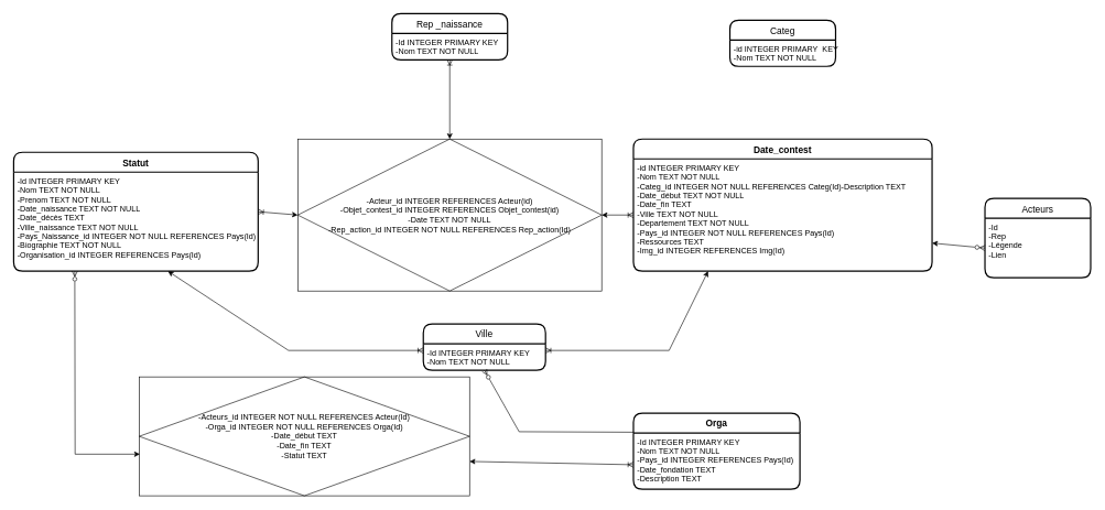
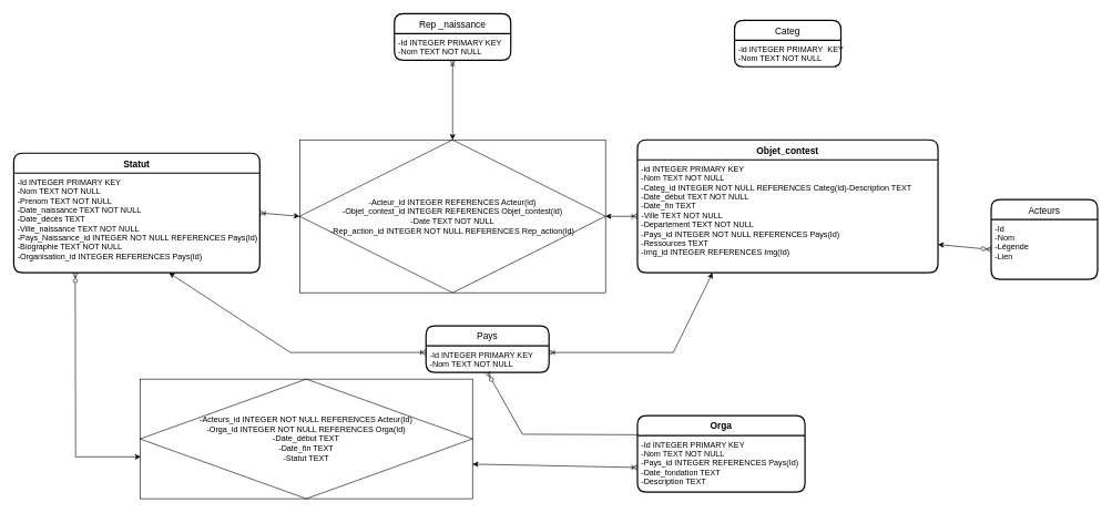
- <mxCell id="6" value="Date_contest" style="swimlane;childLayout=stackLayout;horizontal=1;startSize=30;horizontalStack=0;rounded=1;fontSize=14;fontStyle=1;strokeWidth=2;resizeParent=0;resizeLast=1;shadow=0;dashed=0;align=center;" parent="1" vertex="1"><mxGeometry x="958" y="210" width="452" height="200" as="geometry" /></mxCell>
+ <mxCell id="6" value="Objet_contest" style="swimlane;childLayout=stackLayout;horizontal=1;startSize=30;horizontalStack=0;rounded=1;fontSize=14;fontStyle=1;strokeWidth=2;resizeParent=0;resizeLast=1;shadow=0;dashed=0;align=center;" parent="1" vertex="1"><mxGeometry x="958" y="210" width="452" height="200" as="geometry" /></mxCell>
- <mxCell id="24" value="-Id&#10;-Rep&#10;-Légende&#10;-Lien&#10;" style="align=left;strokeColor=none;fillColor=none;spacingLeft=4;fontSize=12;verticalAlign=top;resizable=0;rotatable=0;part=1;" parent="23" vertex="1"><mxGeometry y="30" width="160" height="90" as="geometry" /></mxCell>
+ <mxCell id="24" value="-Id&#10;-Nom&#10;-Légende&#10;-Lien&#10;" style="align=left;strokeColor=none;fillColor=none;spacingLeft=4;fontSize=12;verticalAlign=top;resizable=0;rotatable=0;part=1;" parent="23" vertex="1"><mxGeometry y="30" width="160" height="90" as="geometry" /></mxCell>
- <mxCell id="16" value="Ville" style="swimlane;childLayout=stackLayout;horizontal=1;startSize=30;horizontalStack=0;rounded=1;fontSize=14;fontStyle=0;strokeWidth=2;resizeParent=0;resizeLast=1;shadow=0;dashed=0;align=center;" parent="1" vertex="1"><mxGeometry x="640" y="490" width="185" height="70" as="geometry" /></mxCell>
+ <mxCell id="16" value="Pays" style="swimlane;childLayout=stackLayout;horizontal=1;startSize=30;horizontalStack=0;rounded=1;fontSize=14;fontStyle=0;strokeWidth=2;resizeParent=0;resizeLast=1;shadow=0;dashed=0;align=center;" parent="1" vertex="1"><mxGeometry x="640" y="490" width="185" height="70" as="geometry" /></mxCell>
